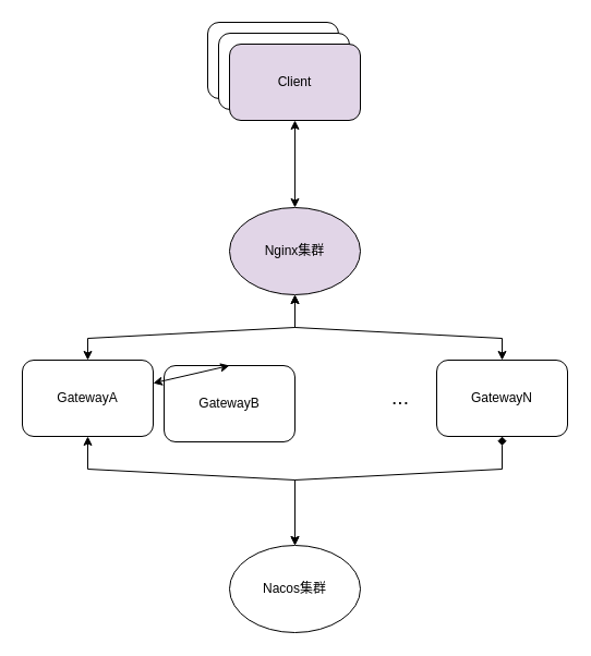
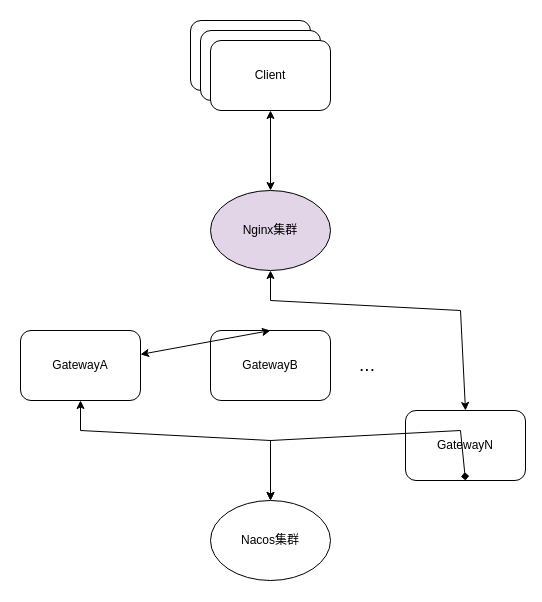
- <mxCell id="4" value="Client" style="rounded=1;whiteSpace=wrap;html=1;fillColor=#e1d5e7;" vertex="1" parent="1"><mxGeometry x="210" y="40" width="120" height="70" as="geometry" /></mxCell>
+ <mxCell id="4" value="Client" style="rounded=1;whiteSpace=wrap;html=1;" vertex="1" parent="1"><mxGeometry x="210" y="40" width="120" height="70" as="geometry" /></mxCell>
- <mxCell id="11" value="" style="endArrow=classic;startArrow=classic;html=1;rounded=0;fontSize=19;entryX=0.5;entryY=1;entryDx=0;entryDy=0;exitX=0.5;exitY=0;exitDx=0;exitDy=0;" edge="1" parent="1" source="9" target="6"><mxGeometry width="50" height="50" relative="1" as="geometry"><mxPoint x="70" y="300" as="sourcePoint" /><mxPoint x="120" y="250" as="targetPoint" /><Array as="points"><mxPoint x="80" y="310" /><mxPoint x="270" y="300" /></Array></mxGeometry></mxCell>
- <mxCell id="8" value="GatewayN" style="rounded=1;whiteSpace=wrap;html=1;" vertex="1" parent="1"><mxGeometry x="400" y="330" width="120" height="70" as="geometry" /></mxCell>
+ <mxCell id="8" value="GatewayN" style="rounded=1;whiteSpace=wrap;html=1;" vertex="1" parent="1"><mxGeometry x="405" y="410" width="120" height="70" as="geometry" /></mxCell>
- <mxCell id="7" value="GatewayB" style="rounded=1;whiteSpace=wrap;html=1;" vertex="1" parent="1"><mxGeometry x="150" y="335" width="120" height="70" as="geometry" /></mxCell>
+ <mxCell id="7" value="GatewayB" style="rounded=1;whiteSpace=wrap;html=1;" vertex="1" parent="1"><mxGeometry x="210" y="330" width="120" height="70" as="geometry" /></mxCell>
